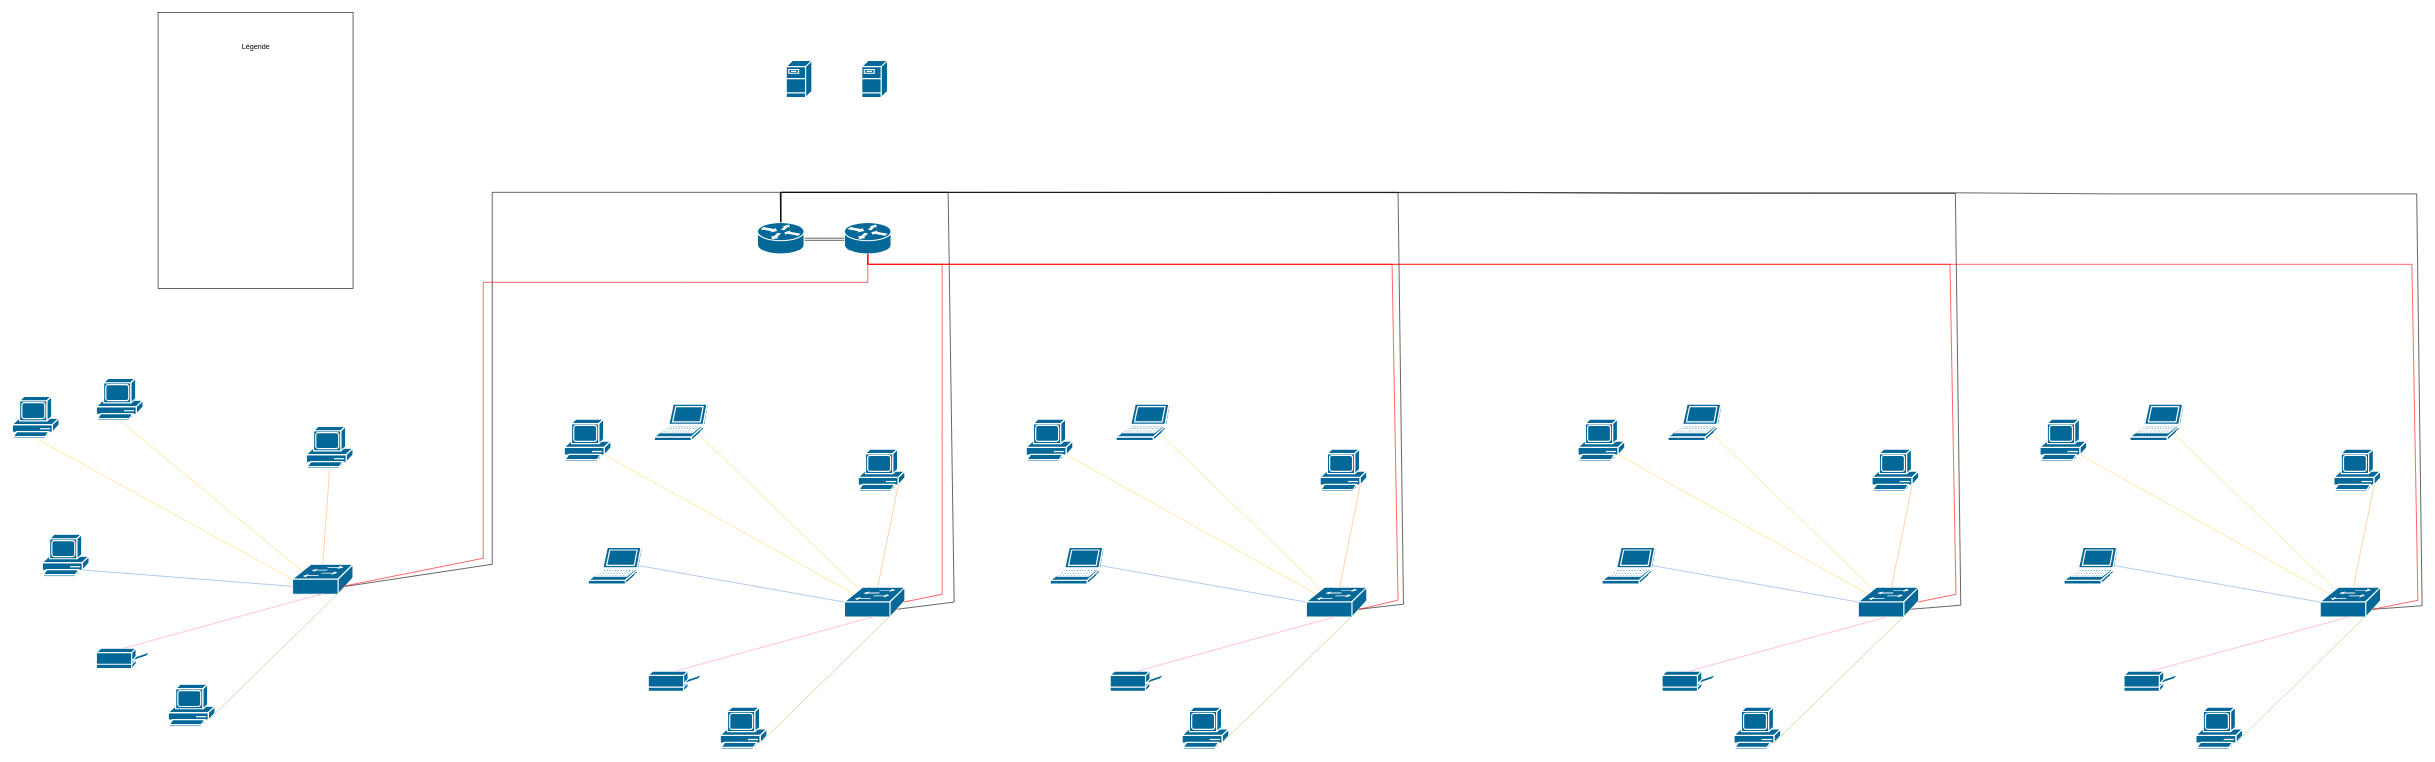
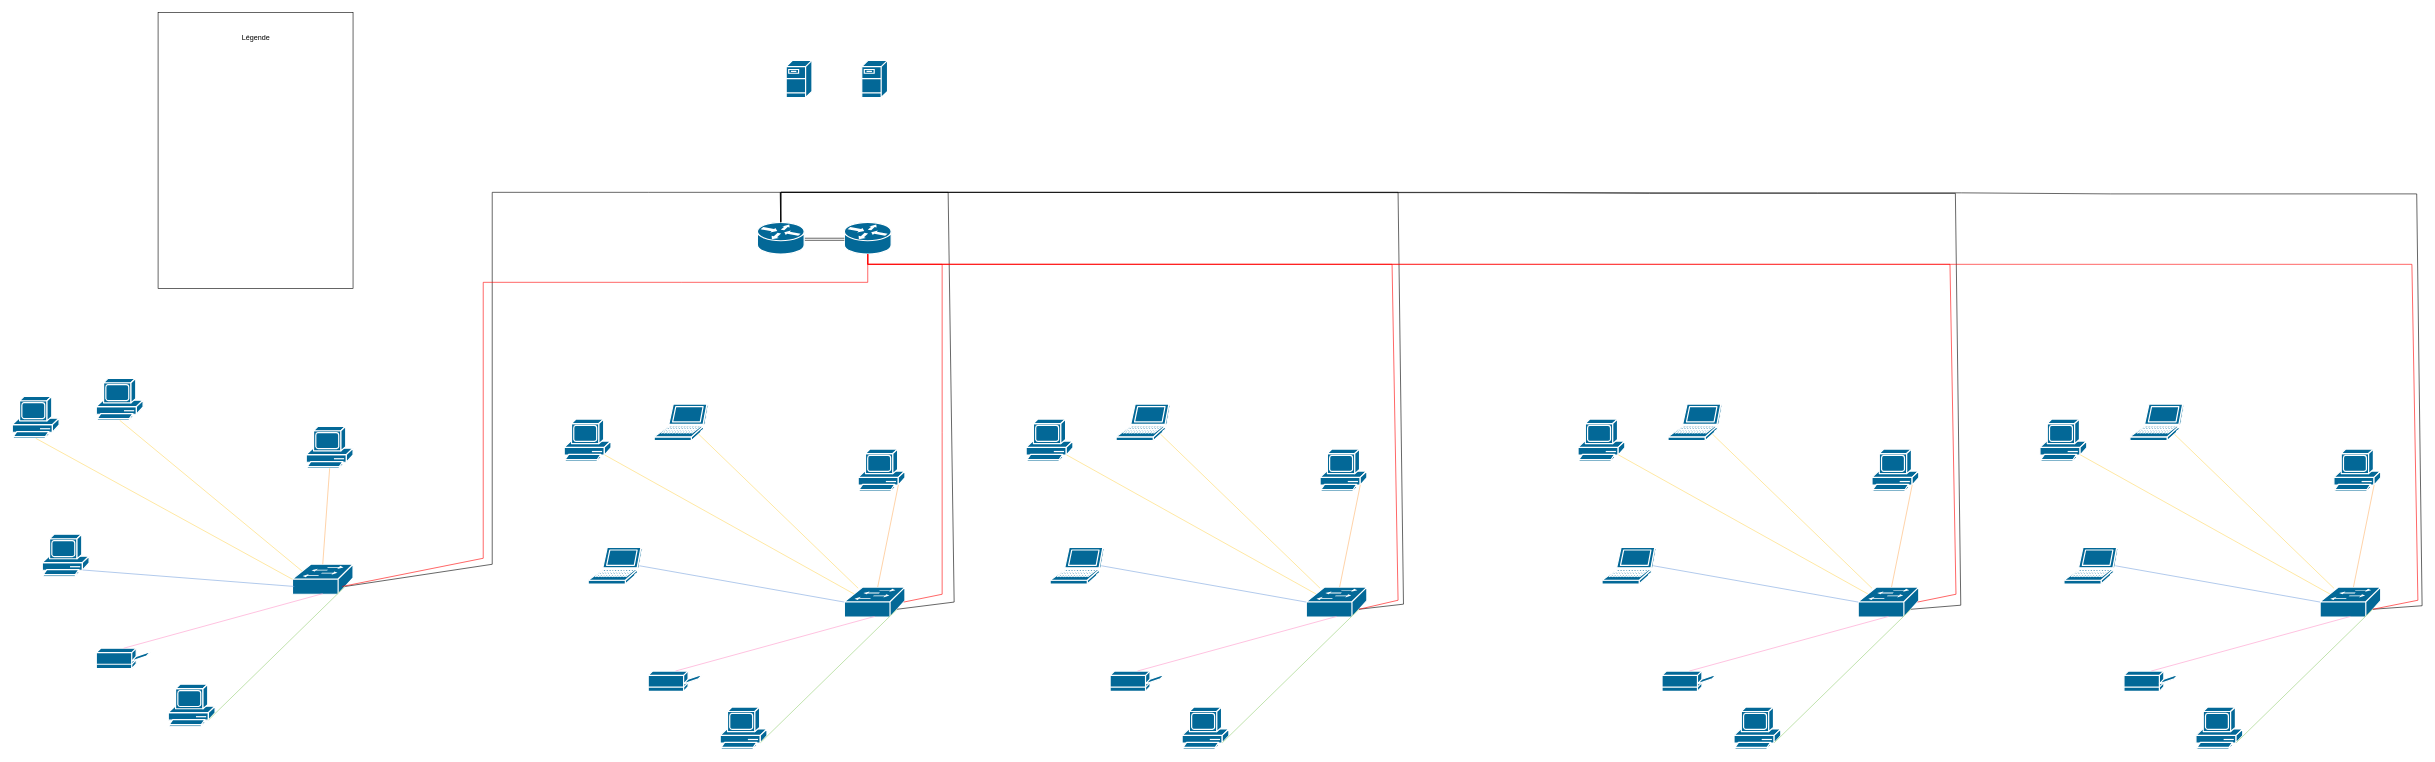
- <mxCell id="25" value="&lt;div&gt;Légende&lt;/div&gt;&lt;div&gt;&lt;br&gt;&lt;/div&gt;" style="text;html=1;align=center;verticalAlign=middle;resizable=0;points=[];autosize=1;strokeColor=none;fillColor=none;" vertex="1" parent="1"><mxGeometry x="390.5" y="65" width="70" height="40" as="geometry" /></mxCell>
+ <mxCell id="25" value="&lt;div&gt;Légende&lt;/div&gt;&lt;div&gt;&lt;br&gt;&lt;/div&gt;" style="text;html=1;align=center;verticalAlign=middle;resizable=0;points=[];autosize=1;strokeColor=none;fillColor=none;" vertex="1" parent="1"><mxGeometry x="390.5" y="50" width="70" height="40" as="geometry" /></mxCell>
